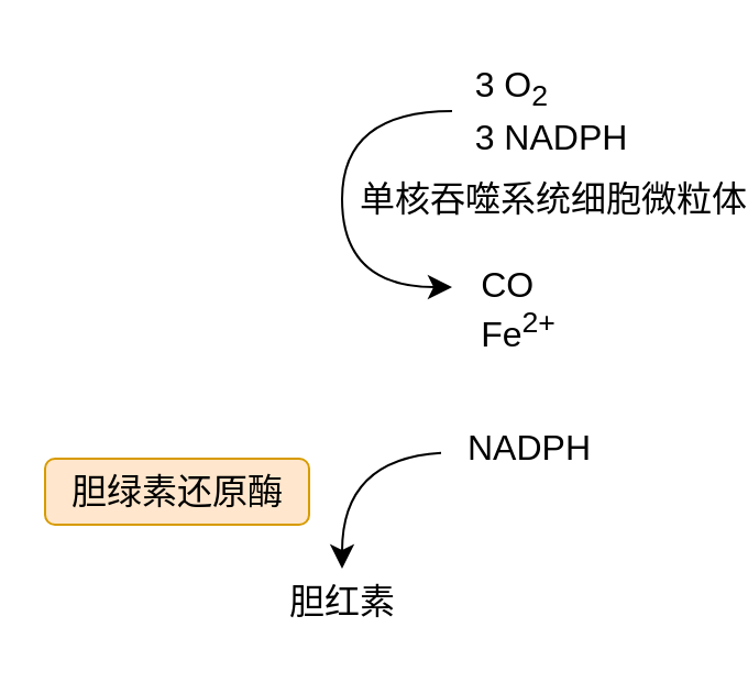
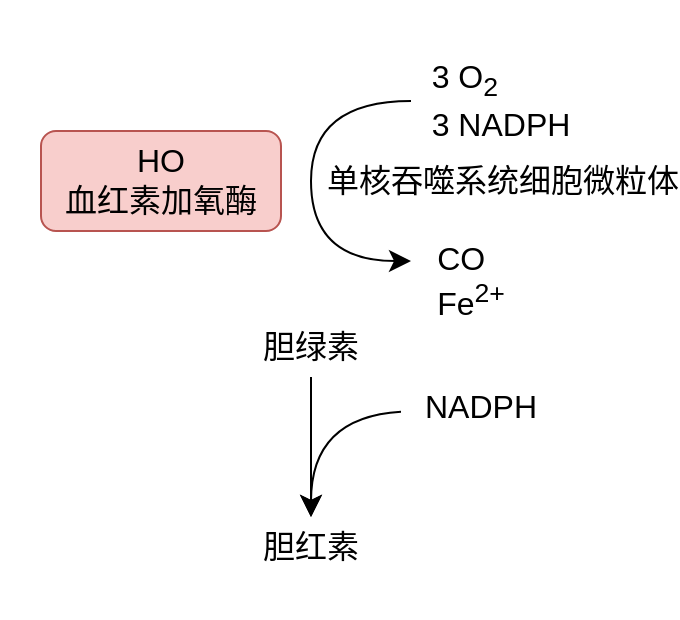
+ <mxCell id="4" value="HO&lt;br&gt;血红素加氧酶" style="text;html=1;align=center;verticalAlign=middle;resizable=0;points=[];autosize=1;strokeColor=#b85450;fillColor=#f8cecc;fontSize=16;rounded=1;" parent="1" vertex="1"><mxGeometry x="20" y="65" width="120" height="50" as="geometry" /></mxCell>
+ <mxCell id="3" value="胆绿素" style="text;html=1;align=center;verticalAlign=middle;resizable=0;points=[];autosize=1;strokeColor=none;fillColor=none;fontSize=16;" parent="1" vertex="1"><mxGeometry x="120" y="158" width="70" height="30" as="geometry" /></mxCell>
+ <mxCell id="2" value="" style="edgeStyle=none;curved=1;rounded=0;orthogonalLoop=1;jettySize=auto;html=1;fontSize=12;startSize=8;endSize=8;" parent="1" source="3" target="5" edge="1"><mxGeometry relative="1" as="geometry" /></mxCell>
- <mxCell id="6" value="胆绿素还原酶" style="text;html=1;align=center;verticalAlign=middle;resizable=0;points=[];autosize=1;strokeColor=#d79b00;fillColor=#ffe6cc;fontSize=16;rounded=1;" parent="1" vertex="1"><mxGeometry x="20" y="208" width="120" height="30" as="geometry" /></mxCell>
